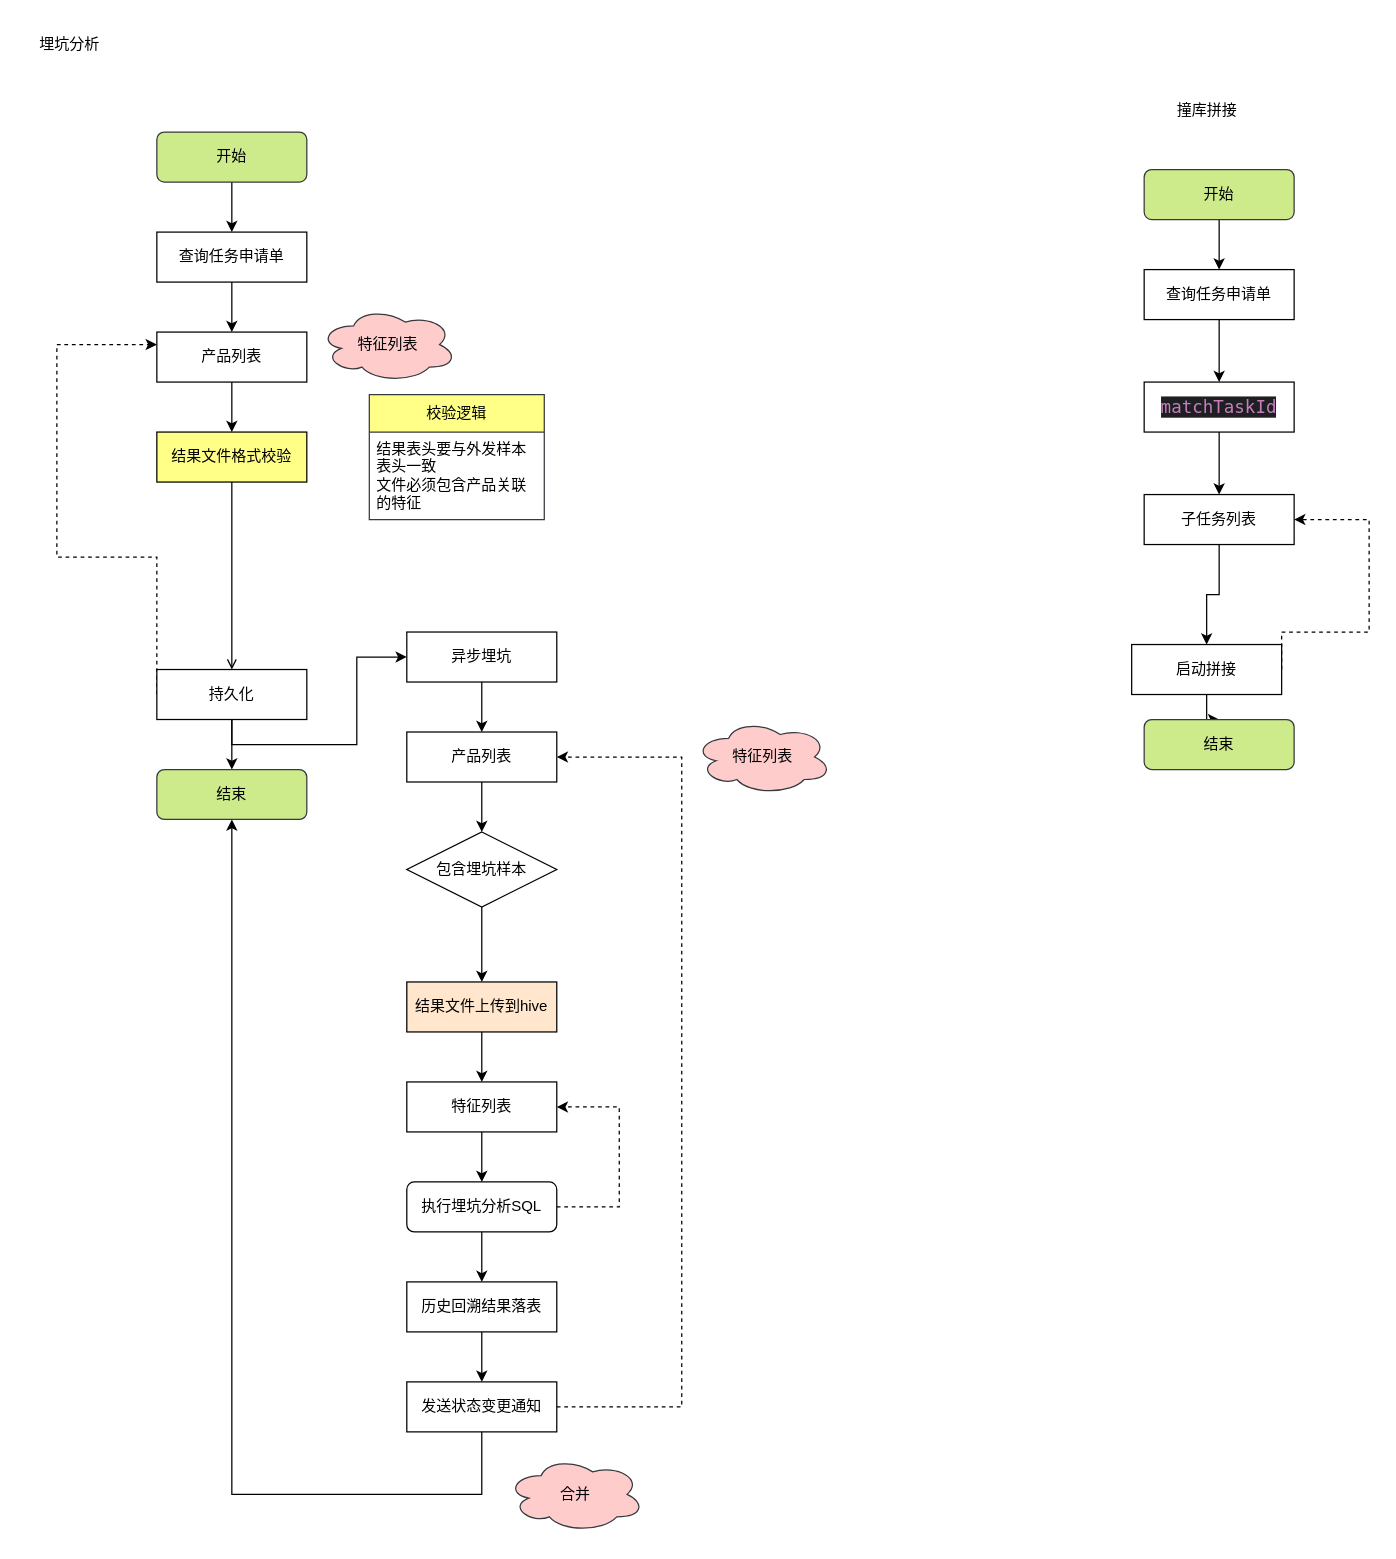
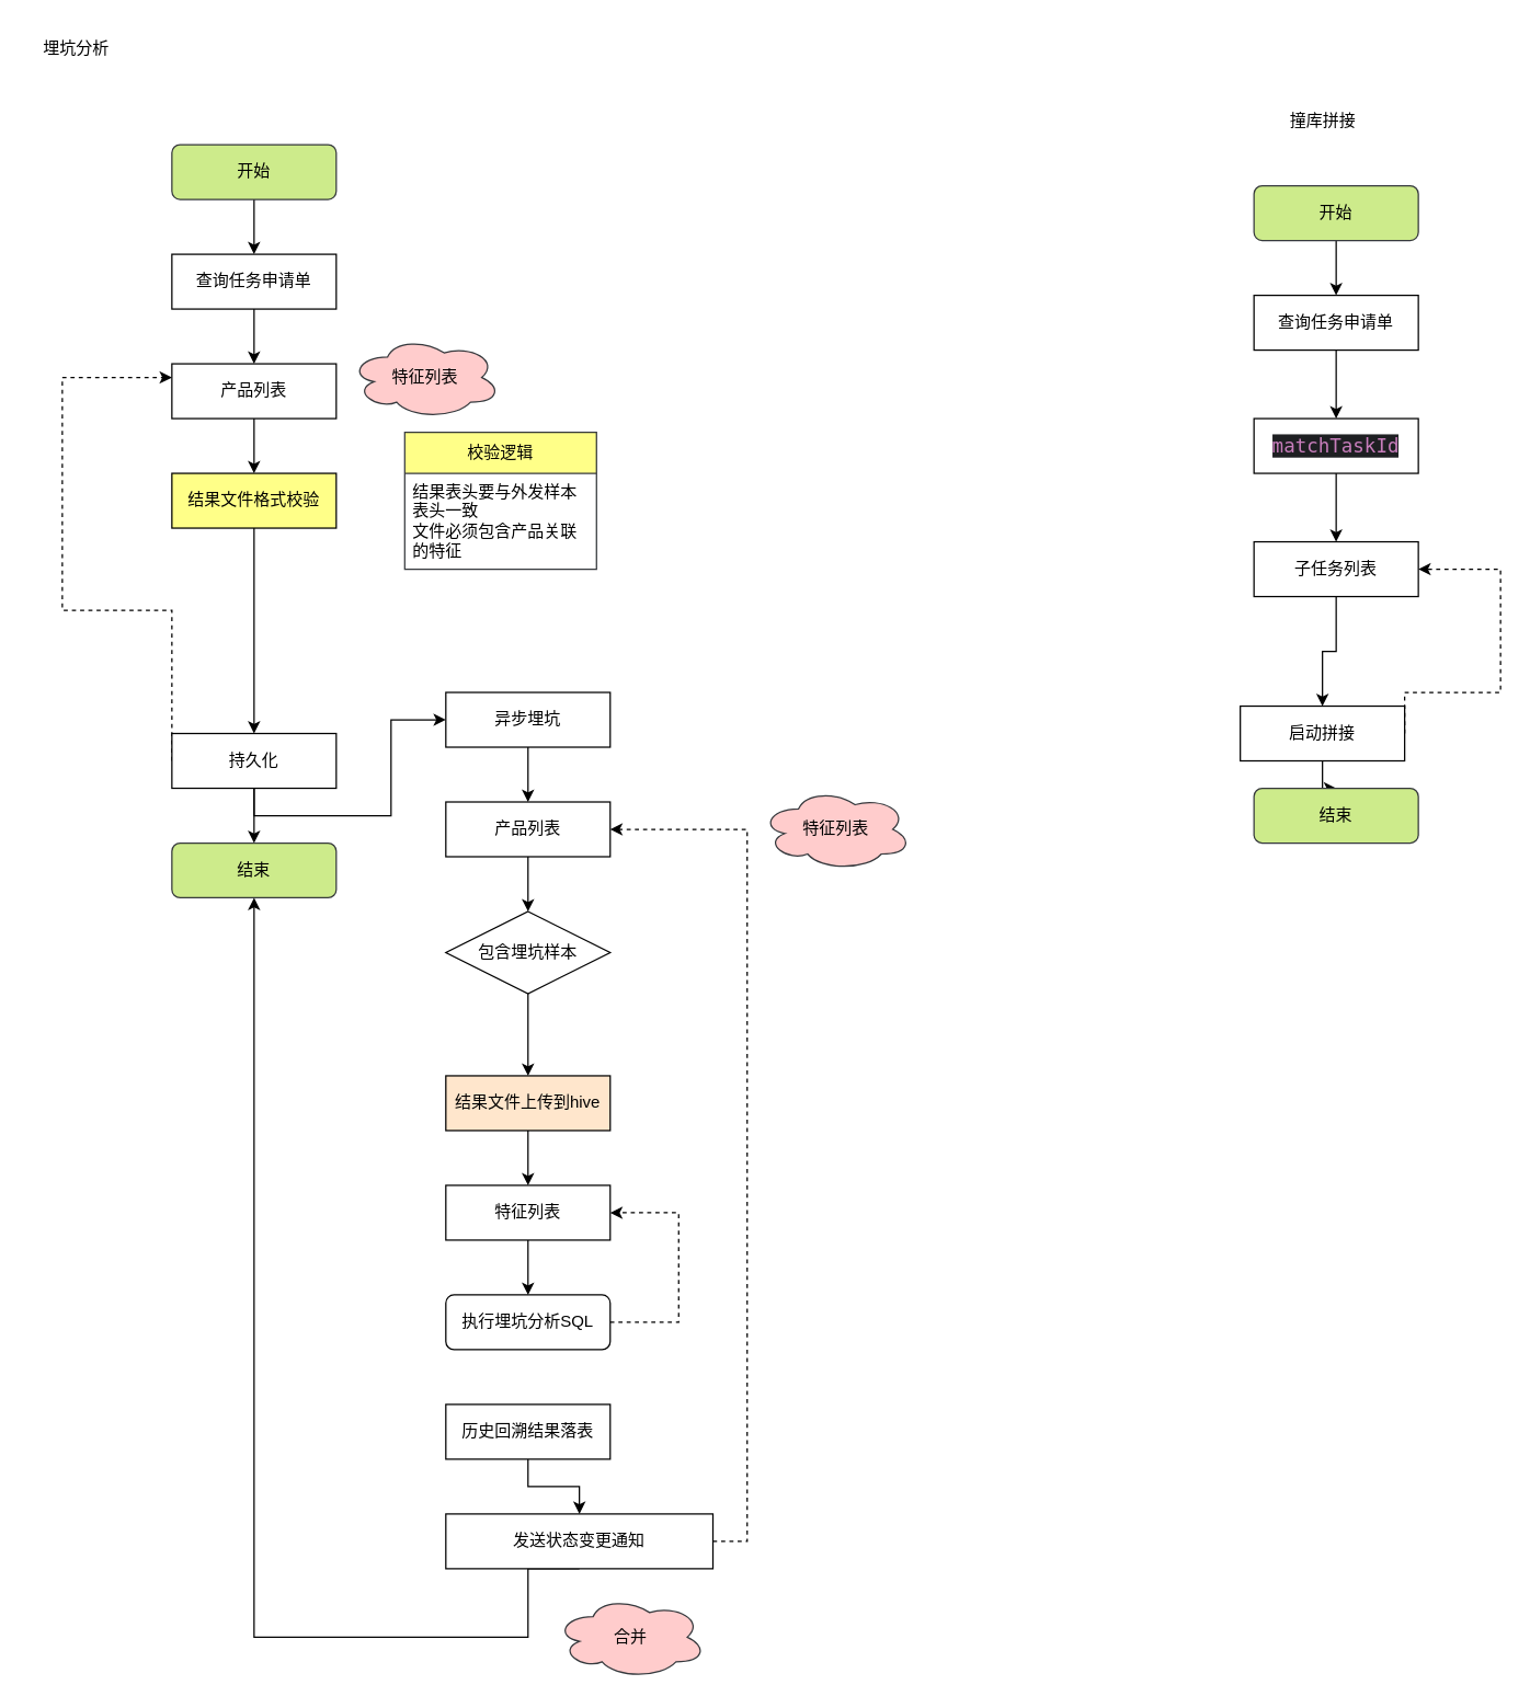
- <mxCell id="8" style="edgeStyle=orthogonalEdgeStyle;rounded=0;orthogonalLoop=1;jettySize=auto;html=1;exitX=0.5;exitY=1;exitDx=0;exitDy=0;endArrow=open;" edge="1" parent="1" source="9" target="15"><mxGeometry relative="1" as="geometry" /></mxCell>
+ <mxCell id="8" style="edgeStyle=orthogonalEdgeStyle;rounded=0;orthogonalLoop=1;jettySize=auto;html=1;exitX=0.5;exitY=1;exitDx=0;exitDy=0;" edge="1" parent="1" source="9" target="15"><mxGeometry relative="1" as="geometry" /></mxCell>
- <mxCell id="28" style="edgeStyle=orthogonalEdgeStyle;rounded=0;orthogonalLoop=1;jettySize=auto;html=1;exitX=0.5;exitY=1;exitDx=0;exitDy=0;entryX=0.5;entryY=0;entryDx=0;entryDy=0;" edge="1" parent="1" source="29" target="31"><mxGeometry relative="1" as="geometry" /></mxCell>
- <mxCell id="36" value="发送状态变更通知" style="rounded=0;whiteSpace=wrap;html=1;" vertex="1" parent="1"><mxGeometry x="325" y="1105" width="120" height="40" as="geometry" /></mxCell>
+ <mxCell id="36" value="发送状态变更通知" style="rounded=0;whiteSpace=wrap;html=1;" vertex="1" parent="1"><mxGeometry x="325" y="1105" width="195" height="40" as="geometry" /></mxCell>
